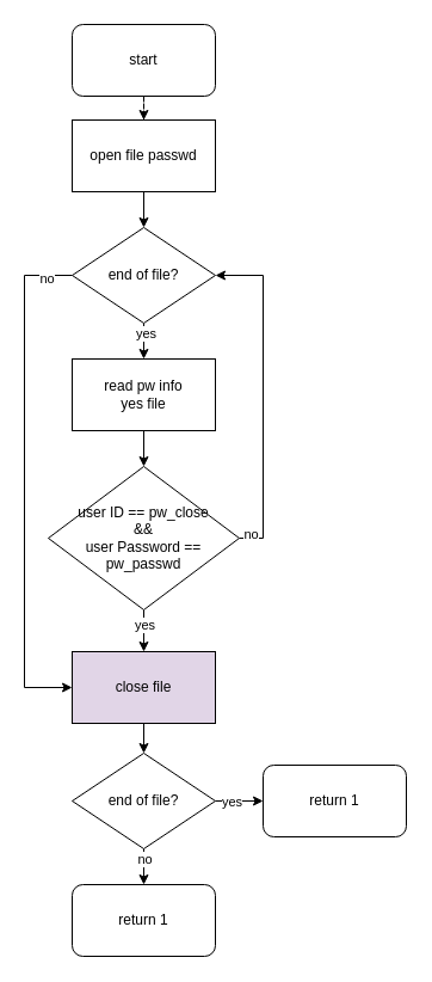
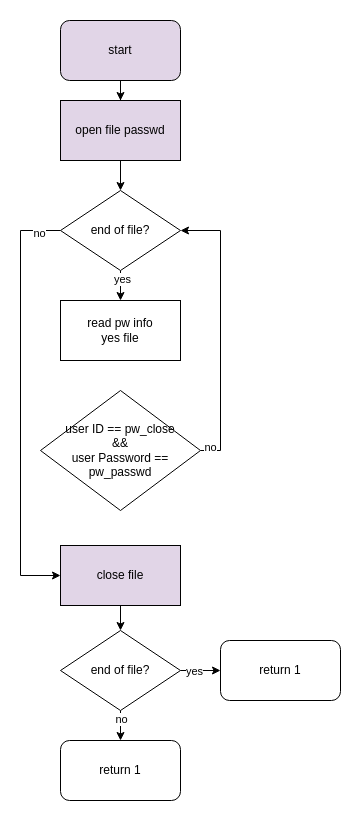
- <mxCell id="3" value="start" style="rounded=1;whiteSpace=wrap;html=1;" vertex="1" parent="1"><mxGeometry x="60" y="20" width="120" height="60" as="geometry" /></mxCell>
+ <mxCell id="3" value="start" style="rounded=1;whiteSpace=wrap;html=1;fillColor=#e1d5e7;" vertex="1" parent="1"><mxGeometry x="60" y="20" width="120" height="60" as="geometry" /></mxCell>
- <mxCell id="2" style="edgeStyle=orthogonalEdgeStyle;rounded=0;orthogonalLoop=1;jettySize=auto;html=1;entryX=0.5;entryY=0;entryDx=0;entryDy=0;dashed=1;" edge="1" parent="1" source="3" target="5"><mxGeometry relative="1" as="geometry" /></mxCell>
+ <mxCell id="2" style="edgeStyle=orthogonalEdgeStyle;rounded=0;orthogonalLoop=1;jettySize=auto;html=1;entryX=0.5;entryY=0;entryDx=0;entryDy=0;" edge="1" parent="1" source="3" target="5"><mxGeometry relative="1" as="geometry" /></mxCell>
- <mxCell id="5" value="open file passwd" style="rounded=0;whiteSpace=wrap;html=1;" vertex="1" parent="1"><mxGeometry x="60" y="100" width="120" height="60" as="geometry" /></mxCell>
+ <mxCell id="5" value="open file passwd" style="rounded=0;whiteSpace=wrap;html=1;fillColor=#e1d5e7;" vertex="1" parent="1"><mxGeometry x="60" y="100" width="120" height="60" as="geometry" /></mxCell>
- <mxCell id="11" value="" style="edgeStyle=orthogonalEdgeStyle;rounded=0;orthogonalLoop=1;jettySize=auto;html=1;" edge="1" parent="1" source="12" target="17"><mxGeometry relative="1" as="geometry" /></mxCell>
- <mxCell id="13" value="" style="edgeStyle=orthogonalEdgeStyle;rounded=0;orthogonalLoop=1;jettySize=auto;html=1;" edge="1" parent="1" source="17" target="19"><mxGeometry relative="1" as="geometry" /></mxCell>
- <mxCell id="14" value="yes" style="edgeLabel;html=1;align=center;verticalAlign=middle;resizable=0;points=[];" vertex="1" connectable="0" parent="13"><mxGeometry x="-0.467" relative="1" as="geometry"><mxPoint as="offset" /></mxGeometry></mxCell>
